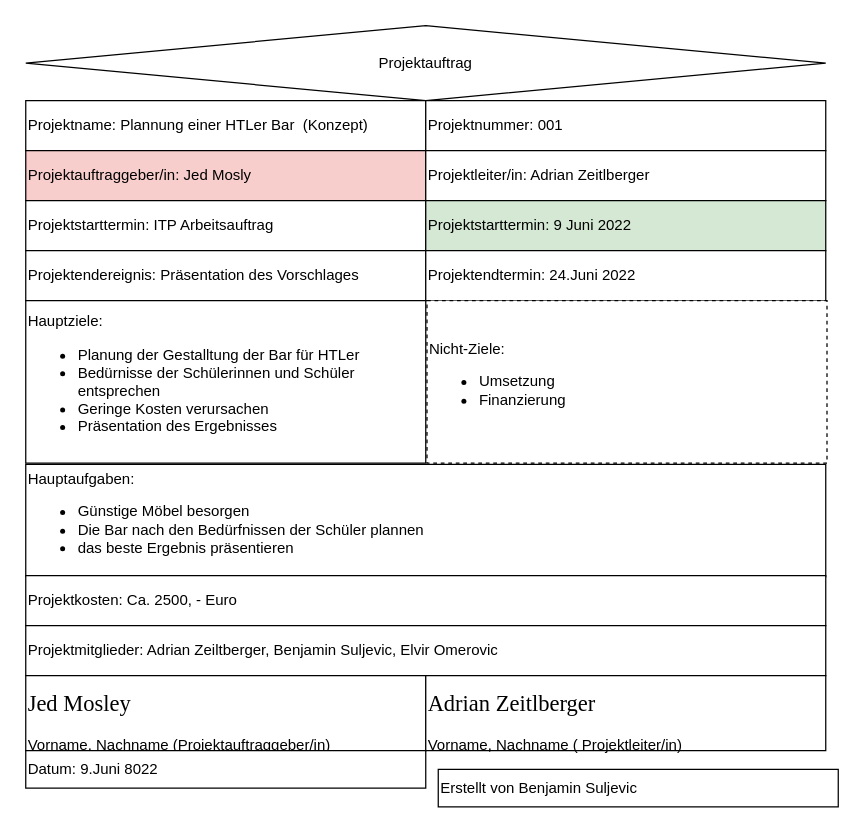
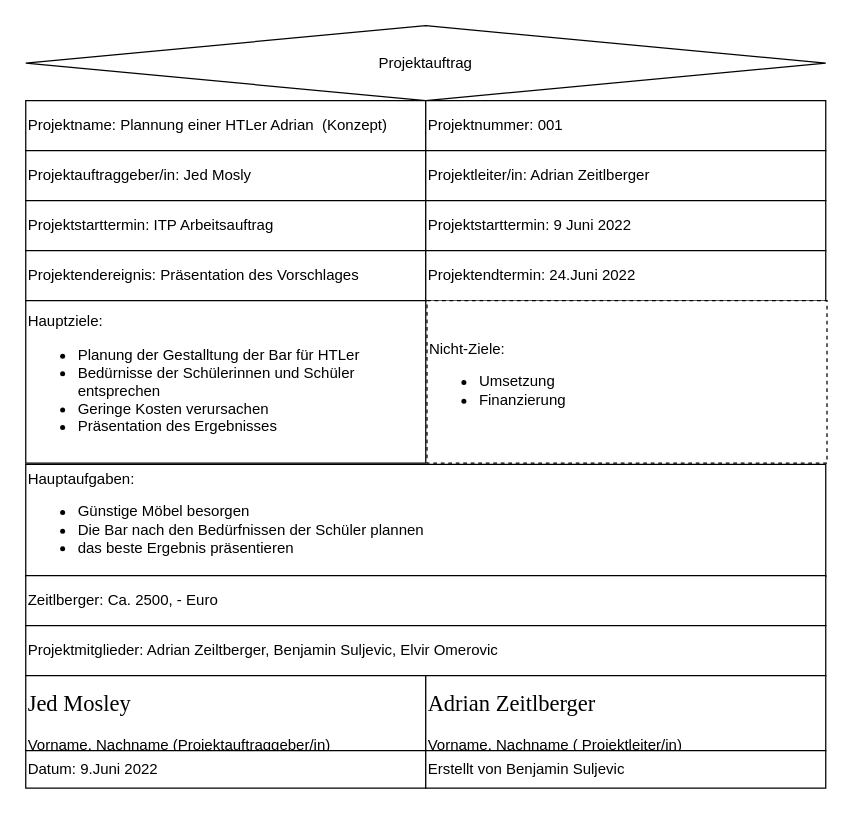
- <mxCell id="3" value="Projektname: Plannung einer HTLer Bar&amp;nbsp; (Konzept)" style="rounded=0;whiteSpace=wrap;html=1;align=left;" vertex="1" parent="1"><mxGeometry x="20" y="80" width="320" height="40" as="geometry" /></mxCell>
+ <mxCell id="3" value="Projektname: Plannung einer HTLer Adrian&amp;nbsp; (Konzept)" style="rounded=0;whiteSpace=wrap;html=1;align=left;" vertex="1" parent="1"><mxGeometry x="20" y="80" width="320" height="40" as="geometry" /></mxCell>
- <mxCell id="5" value="Projektauftraggeber/in: Jed Mosly" style="rounded=0;whiteSpace=wrap;html=1;align=left;fillColor=#f8cecc;" vertex="1" parent="1"><mxGeometry x="20" y="120" width="320" height="40" as="geometry" /></mxCell>
+ <mxCell id="5" value="Projektauftraggeber/in: Jed Mosly" style="rounded=0;whiteSpace=wrap;html=1;align=left;" vertex="1" parent="1"><mxGeometry x="20" y="120" width="320" height="40" as="geometry" /></mxCell>
- <mxCell id="8" value="Projektstarttermin: 9 Juni 2022&amp;nbsp;" style="rounded=0;whiteSpace=wrap;html=1;align=left;fillColor=#d5e8d4;" vertex="1" parent="1"><mxGeometry x="340" y="160" width="320" height="40" as="geometry" /></mxCell>
+ <mxCell id="8" value="Projektstarttermin: 9 Juni 2022&amp;nbsp;" style="rounded=0;whiteSpace=wrap;html=1;align=left;" vertex="1" parent="1"><mxGeometry x="340" y="160" width="320" height="40" as="geometry" /></mxCell>
- <mxCell id="14" value="Projektkosten: Ca. 2500, - Euro" style="rounded=0;whiteSpace=wrap;html=1;align=left;" vertex="1" parent="1"><mxGeometry x="20" y="460" width="640" height="40" as="geometry" /></mxCell>
+ <mxCell id="14" value="Zeitlberger: Ca. 2500, - Euro" style="rounded=0;whiteSpace=wrap;html=1;align=left;" vertex="1" parent="1"><mxGeometry x="20" y="460" width="640" height="40" as="geometry" /></mxCell>
- <mxCell id="18" value="Datum: 9.Juni 8022" style="rounded=0;whiteSpace=wrap;html=1;align=left;" vertex="1" parent="1"><mxGeometry x="20" y="600" width="320" height="30" as="geometry" /></mxCell>
+ <mxCell id="18" value="Datum: 9.Juni 2022" style="rounded=0;whiteSpace=wrap;html=1;align=left;" vertex="1" parent="1"><mxGeometry x="20" y="600" width="320" height="30" as="geometry" /></mxCell>
- <mxCell id="19" value="Erstellt von Benjamin Suljevic" style="rounded=0;whiteSpace=wrap;html=1;align=left;" vertex="1" parent="1"><mxGeometry x="350" y="615" width="320" height="30" as="geometry" /></mxCell>
+ <mxCell id="19" value="Erstellt von Benjamin Suljevic" style="rounded=0;whiteSpace=wrap;html=1;align=left;" vertex="1" parent="1"><mxGeometry x="340" y="600" width="320" height="30" as="geometry" /></mxCell>
